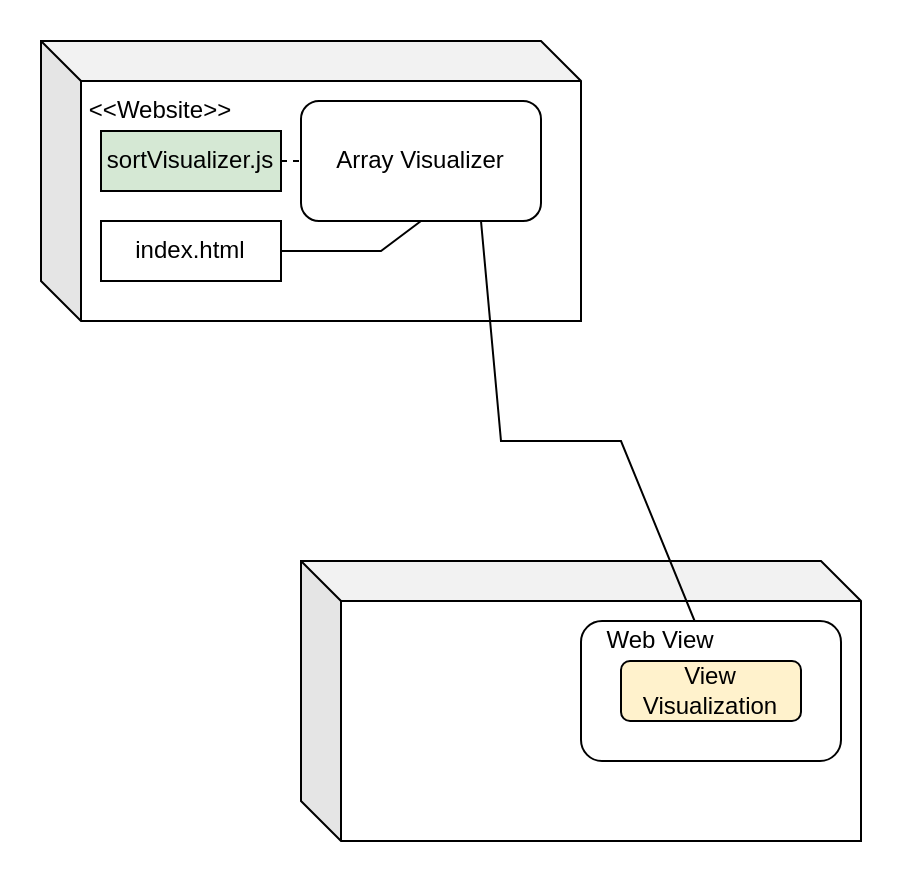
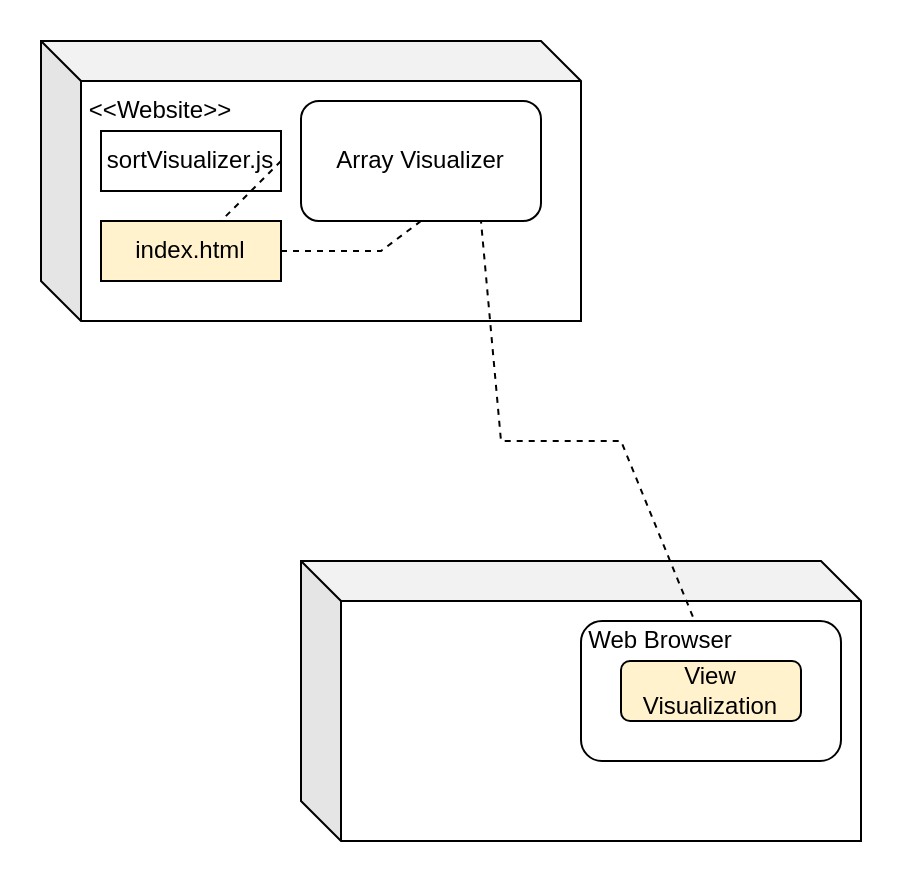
- <mxCell id="6" value="sortVisualizer.js" style="rounded=0;whiteSpace=wrap;html=1;fillColor=#d5e8d4;" parent="1" vertex="1"><mxGeometry x="50" y="65" width="90" height="30" as="geometry" /></mxCell>
+ <mxCell id="6" value="sortVisualizer.js" style="rounded=0;whiteSpace=wrap;html=1;" parent="1" vertex="1"><mxGeometry x="50" y="65" width="90" height="30" as="geometry" /></mxCell>
- <mxCell id="7" value="" style="endArrow=none;dashed=1;html=1;rounded=0;exitX=1;exitY=0.5;exitDx=0;exitDy=0;" parent="1" source="6" target="4" edge="1"><mxGeometry width="50" height="50" relative="1" as="geometry"><mxPoint x="120" y="310" as="sourcePoint" /><mxPoint x="170" y="260" as="targetPoint" /></mxGeometry></mxCell>
+ <mxCell id="7" value="" style="endArrow=none;dashed=1;html=1;rounded=0;exitX=1;exitY=0.5;exitDx=0;exitDy=0;" parent="1" source="6" target="12" edge="1"><mxGeometry width="50" height="50" relative="1" as="geometry"><mxPoint x="120" y="310" as="sourcePoint" /><mxPoint x="170" y="260" as="targetPoint" /></mxGeometry></mxCell>
- <mxCell id="12" value="index.html" style="rounded=0;whiteSpace=wrap;html=1;" parent="1" vertex="1"><mxGeometry x="50" y="110" width="90" height="30" as="geometry" /></mxCell>
+ <mxCell id="12" value="index.html" style="rounded=0;whiteSpace=wrap;html=1;fillColor=#fff2cc;" parent="1" vertex="1"><mxGeometry x="50" y="110" width="90" height="30" as="geometry" /></mxCell>
- <mxCell id="13" value="" style="endArrow=none;dashed=0;html=1;rounded=0;exitX=1;exitY=0.5;exitDx=0;exitDy=0;entryX=0.5;entryY=1;entryDx=0;entryDy=0;" parent="1" source="12" target="4" edge="1"><mxGeometry width="50" height="50" relative="1" as="geometry"><mxPoint x="120" y="300" as="sourcePoint" /><mxPoint x="170" y="250" as="targetPoint" /><Array as="points"><mxPoint x="190" y="125" /></Array></mxGeometry></mxCell>
+ <mxCell id="13" value="" style="endArrow=none;dashed=1;html=1;rounded=0;exitX=1;exitY=0.5;exitDx=0;exitDy=0;entryX=0.5;entryY=1;entryDx=0;entryDy=0;" parent="1" source="12" target="4" edge="1"><mxGeometry width="50" height="50" relative="1" as="geometry"><mxPoint x="120" y="300" as="sourcePoint" /><mxPoint x="170" y="250" as="targetPoint" /><Array as="points"><mxPoint x="190" y="125" /></Array></mxGeometry></mxCell>
- <mxCell id="8" value="" style="endArrow=none;dashed=0;html=1;rounded=0;entryX=0.75;entryY=1;entryDx=0;entryDy=0;exitX=0.5;exitY=0;exitDx=0;exitDy=0;" parent="1" source="10" target="4" edge="1"><mxGeometry width="50" height="50" relative="1" as="geometry"><mxPoint x="120" y="310" as="sourcePoint" /><mxPoint x="170" y="260" as="targetPoint" /><Array as="points"><mxPoint x="310" y="220" /><mxPoint x="250" y="220" /></Array></mxGeometry></mxCell>
+ <mxCell id="8" value="" style="endArrow=none;dashed=1;html=1;rounded=0;entryX=0.75;entryY=1;entryDx=0;entryDy=0;exitX=0.5;exitY=0;exitDx=0;exitDy=0;" parent="1" source="10" target="4" edge="1"><mxGeometry width="50" height="50" relative="1" as="geometry"><mxPoint x="120" y="310" as="sourcePoint" /><mxPoint x="170" y="260" as="targetPoint" /><Array as="points"><mxPoint x="310" y="220" /><mxPoint x="250" y="220" /></Array></mxGeometry></mxCell>
- <mxCell id="11" value="Web View" style="text;html=1;strokeColor=none;fillColor=none;align=center;verticalAlign=middle;whiteSpace=wrap;rounded=0;" parent="1" vertex="1"><mxGeometry x="290" y="305" width="80" height="30" as="geometry" /></mxCell>
+ <mxCell id="11" value="Web Browser" style="text;html=1;strokeColor=none;fillColor=none;align=center;verticalAlign=middle;whiteSpace=wrap;rounded=0;" parent="1" vertex="1"><mxGeometry x="290" y="305" width="80" height="30" as="geometry" /></mxCell>
